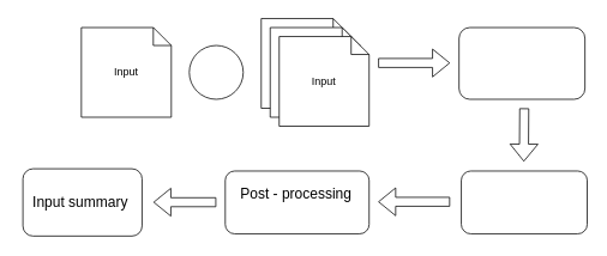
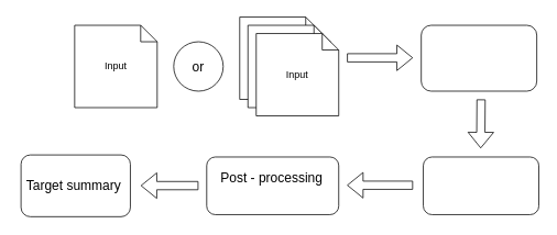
+ <mxCell id="14" value="or" style="text;html=1;strokeColor=none;fillColor=none;align=center;verticalAlign=middle;whiteSpace=wrap;rounded=0;fontSize=16;" parent="1" vertex="1"><mxGeometry x="210" y="65" width="60" height="30" as="geometry" /></mxCell>
- <mxCell id="17" value="Input summary" style="text;html=1;strokeColor=none;fillColor=none;align=center;verticalAlign=middle;whiteSpace=wrap;rounded=0;fontSize=16;" parent="1" vertex="1"><mxGeometry x="20" y="210" width="137.5" height="30" as="geometry" /></mxCell>
+ <mxCell id="17" value="Target summary" style="text;html=1;strokeColor=none;fillColor=none;align=center;verticalAlign=middle;whiteSpace=wrap;rounded=0;fontSize=16;" parent="1" vertex="1"><mxGeometry x="20" y="210" width="137.5" height="30" as="geometry" /></mxCell>
